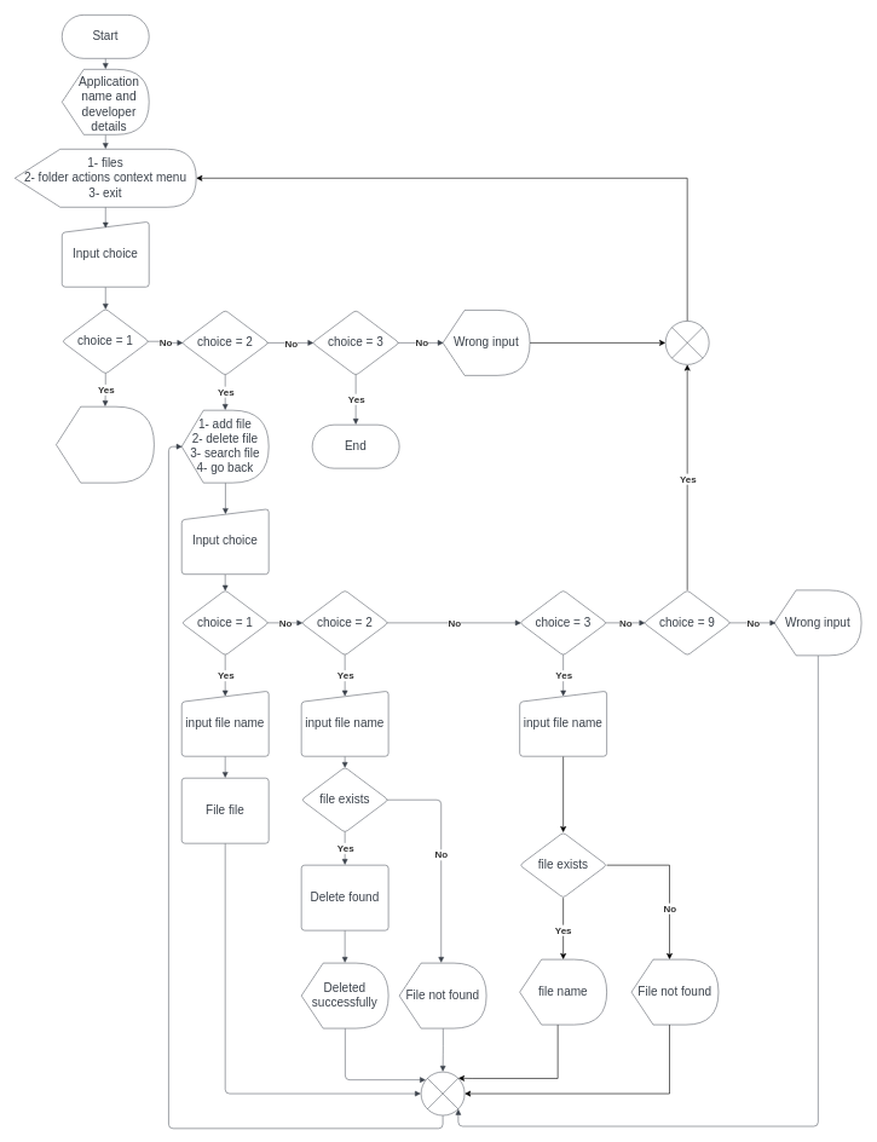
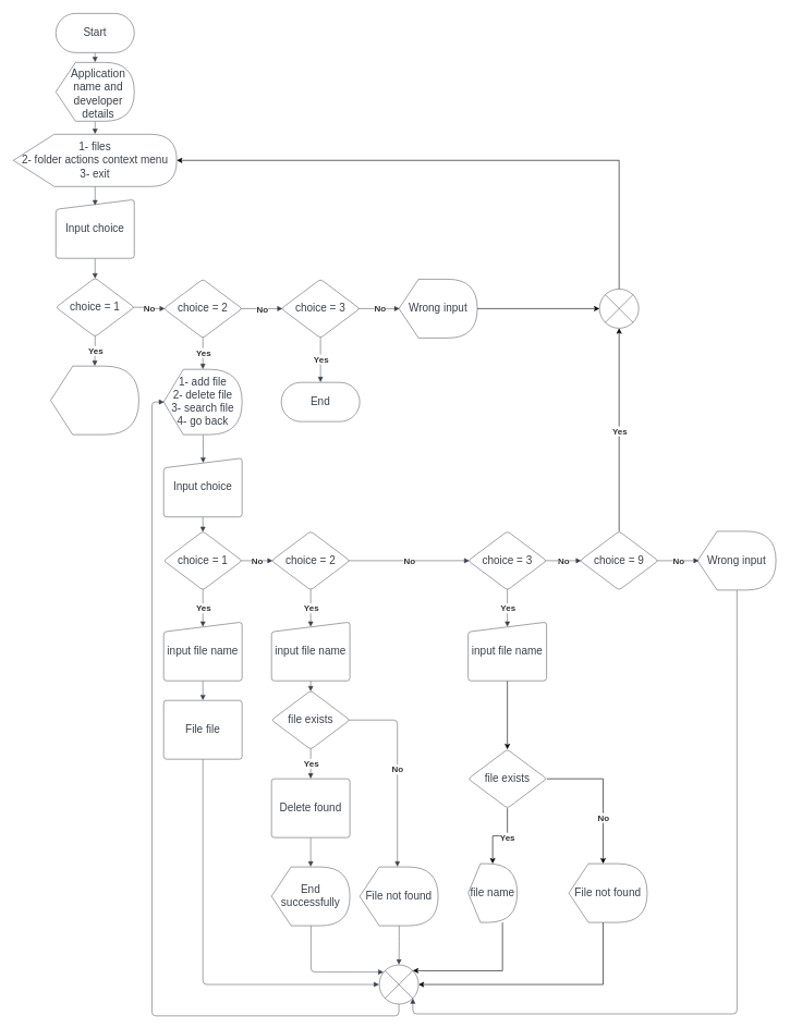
- <mxCell id="79" value="file name" style="html=1;overflow=block;blockSpacing=1;whiteSpace=wrap;shape=display;fontSize=16.7;fontColor=#3a414a;spacing=3.8;strokeColor=#3a414a;strokeOpacity=100;rounded=1;absoluteArcSize=1;arcSize=9;strokeWidth=0.8;" vertex="1" parent="1"><mxGeometry x="716" y="1322" width="120" height="90" as="geometry" /></mxCell>
+ <mxCell id="79" value="file name" style="html=1;overflow=block;blockSpacing=1;whiteSpace=wrap;shape=display;fontSize=16.7;fontColor=#3a414a;spacing=3.8;strokeColor=#3a414a;strokeOpacity=100;rounded=1;absoluteArcSize=1;arcSize=9;strokeWidth=0.8;" vertex="1" parent="1"><mxGeometry x="716" y="1322" width="75" height="90" as="geometry" /></mxCell>
- <mxCell id="17" value="Deleted successfully" style="html=1;overflow=block;blockSpacing=1;whiteSpace=wrap;shape=display;fontSize=16.7;fontColor=#3a414a;spacing=3.8;strokeColor=#3a414a;strokeOpacity=100;rounded=1;absoluteArcSize=1;arcSize=9;strokeWidth=0.8;" vertex="1" parent="1"><mxGeometry x="415" y="1327" width="120" height="90" as="geometry" /></mxCell>
+ <mxCell id="17" value="End successfully" style="html=1;overflow=block;blockSpacing=1;whiteSpace=wrap;shape=display;fontSize=16.7;fontColor=#3a414a;spacing=3.8;strokeColor=#3a414a;strokeOpacity=100;rounded=1;absoluteArcSize=1;arcSize=9;strokeWidth=0.8;" vertex="1" parent="1"><mxGeometry x="415" y="1327" width="120" height="90" as="geometry" /></mxCell>
